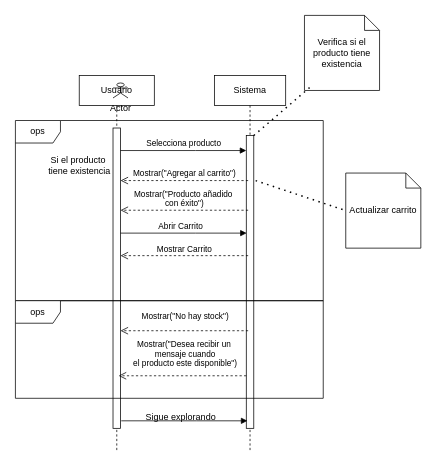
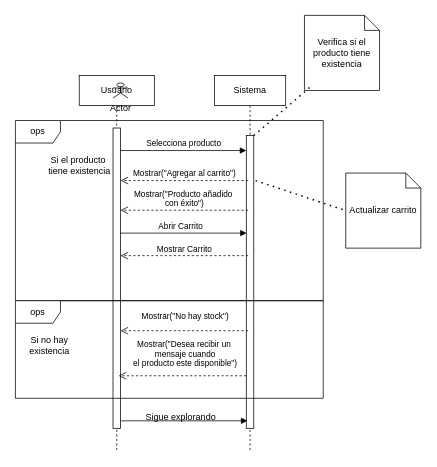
+ <mxCell id="14" value="Si no hay&lt;div&gt;existencia&lt;/div&gt;" style="text;html=1;align=center;verticalAlign=middle;resizable=0;points=[];autosize=1;strokeColor=none;fillColor=none;" vertex="1" parent="1"><mxGeometry x="25" y="440" width="80" height="40" as="geometry" /></mxCell>
